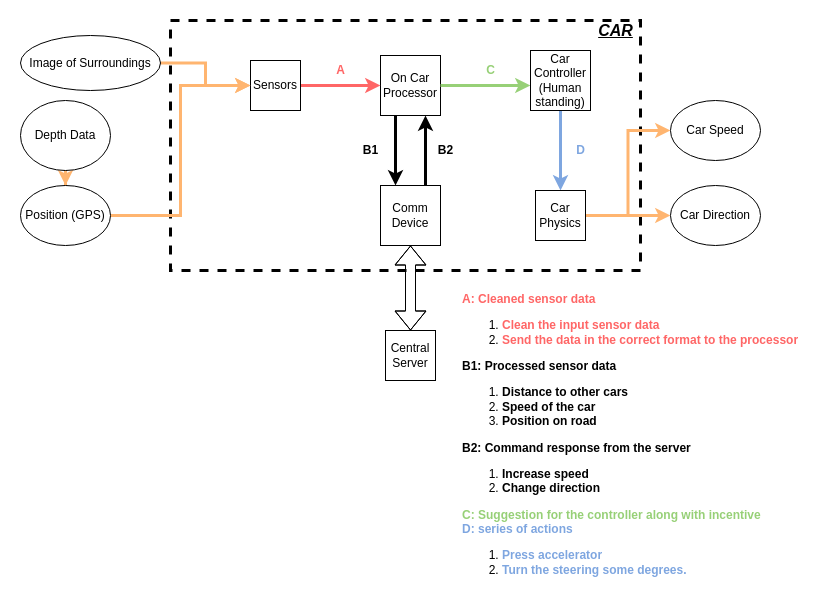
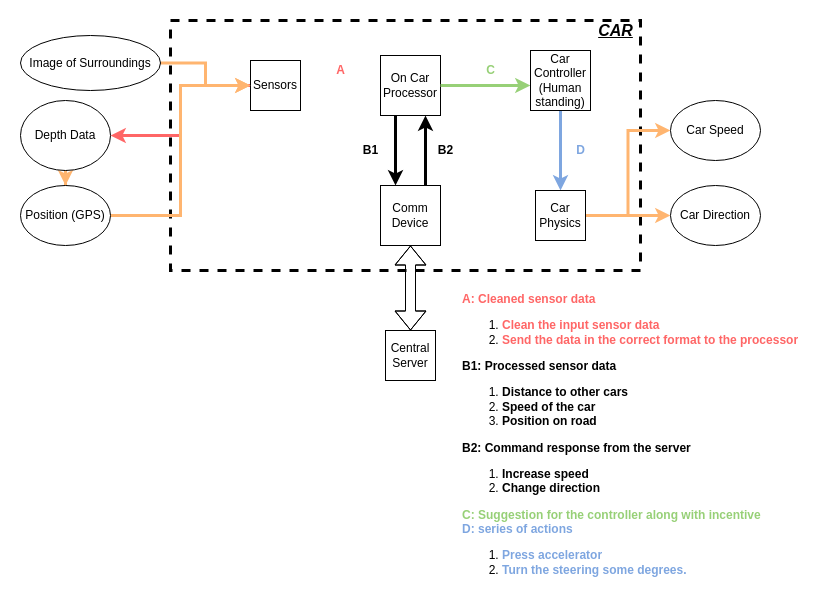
- <mxCell id="5" style="edgeStyle=orthogonalEdgeStyle;rounded=0;orthogonalLoop=1;jettySize=auto;html=1;entryX=0;entryY=0.5;entryDx=0;entryDy=0;strokeColor=#FF6666;strokeWidth=3;" edge="1" parent="1" source="6" target="4"><mxGeometry relative="1" as="geometry" /></mxCell>
+ <mxCell id="5" style="edgeStyle=orthogonalEdgeStyle;rounded=0;orthogonalLoop=1;jettySize=auto;html=1;strokeColor=#FF6666;strokeWidth=3;" edge="1" parent="1" source="6" target="20"><mxGeometry relative="1" as="geometry" /></mxCell>
